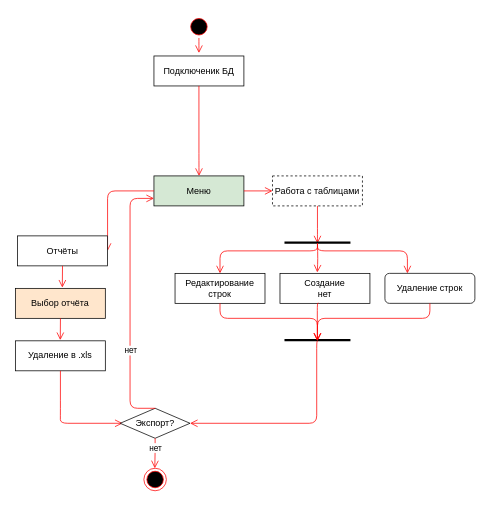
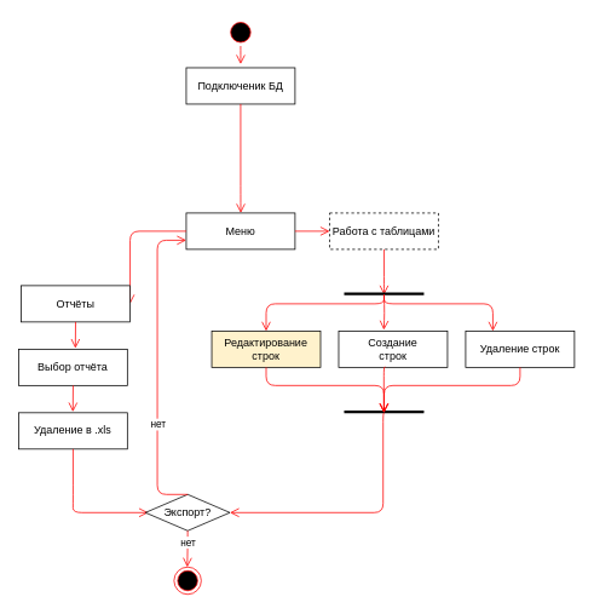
- <mxCell id="6" value="Меню" style="rounded=0;whiteSpace=wrap;html=1;fillColor=#d5e8d4;" vertex="1" parent="1"><mxGeometry x="204.87" y="234" width="120" height="40" as="geometry" /></mxCell>
+ <mxCell id="6" value="Меню" style="rounded=0;whiteSpace=wrap;html=1;" vertex="1" parent="1"><mxGeometry x="204.87" y="234" width="120" height="40" as="geometry" /></mxCell>
- <mxCell id="25" value="Редактирование&lt;br&gt;строк" style="rounded=0;whiteSpace=wrap;html=1;" vertex="1" parent="1"><mxGeometry x="233" y="364" width="120" height="40" as="geometry" /></mxCell>
+ <mxCell id="25" value="Редактирование&lt;br&gt;строк" style="rounded=0;whiteSpace=wrap;html=1;fillColor=#fff2cc;" vertex="1" parent="1"><mxGeometry x="233" y="364" width="120" height="40" as="geometry" /></mxCell>
- <mxCell id="26" value="Создание&lt;br&gt;нет" style="rounded=0;whiteSpace=wrap;html=1;" vertex="1" parent="1"><mxGeometry x="373" y="364" width="120" height="40" as="geometry" /></mxCell>
+ <mxCell id="26" value="Создание&lt;br&gt;строк" style="rounded=0;whiteSpace=wrap;html=1;" vertex="1" parent="1"><mxGeometry x="373" y="364" width="120" height="40" as="geometry" /></mxCell>
- <mxCell id="27" value="Удаление строк" style="whiteSpace=wrap;html=1;rounded=1;" vertex="1" parent="1"><mxGeometry x="513" y="364" width="120" height="40" as="geometry" /></mxCell>
+ <mxCell id="27" value="Удаление строк" style="rounded=0;whiteSpace=wrap;html=1;" vertex="1" parent="1"><mxGeometry x="513" y="364" width="120" height="40" as="geometry" /></mxCell>
- <mxCell id="10" value="Выбор отчёта" style="rounded=0;whiteSpace=wrap;html=1;fillColor=#ffe6cc;" vertex="1" parent="1"><mxGeometry x="20" y="384" width="120" height="40" as="geometry" /></mxCell>
+ <mxCell id="10" value="Выбор отчёта" style="rounded=0;whiteSpace=wrap;html=1;" vertex="1" parent="1"><mxGeometry x="20" y="384" width="120" height="40" as="geometry" /></mxCell>
